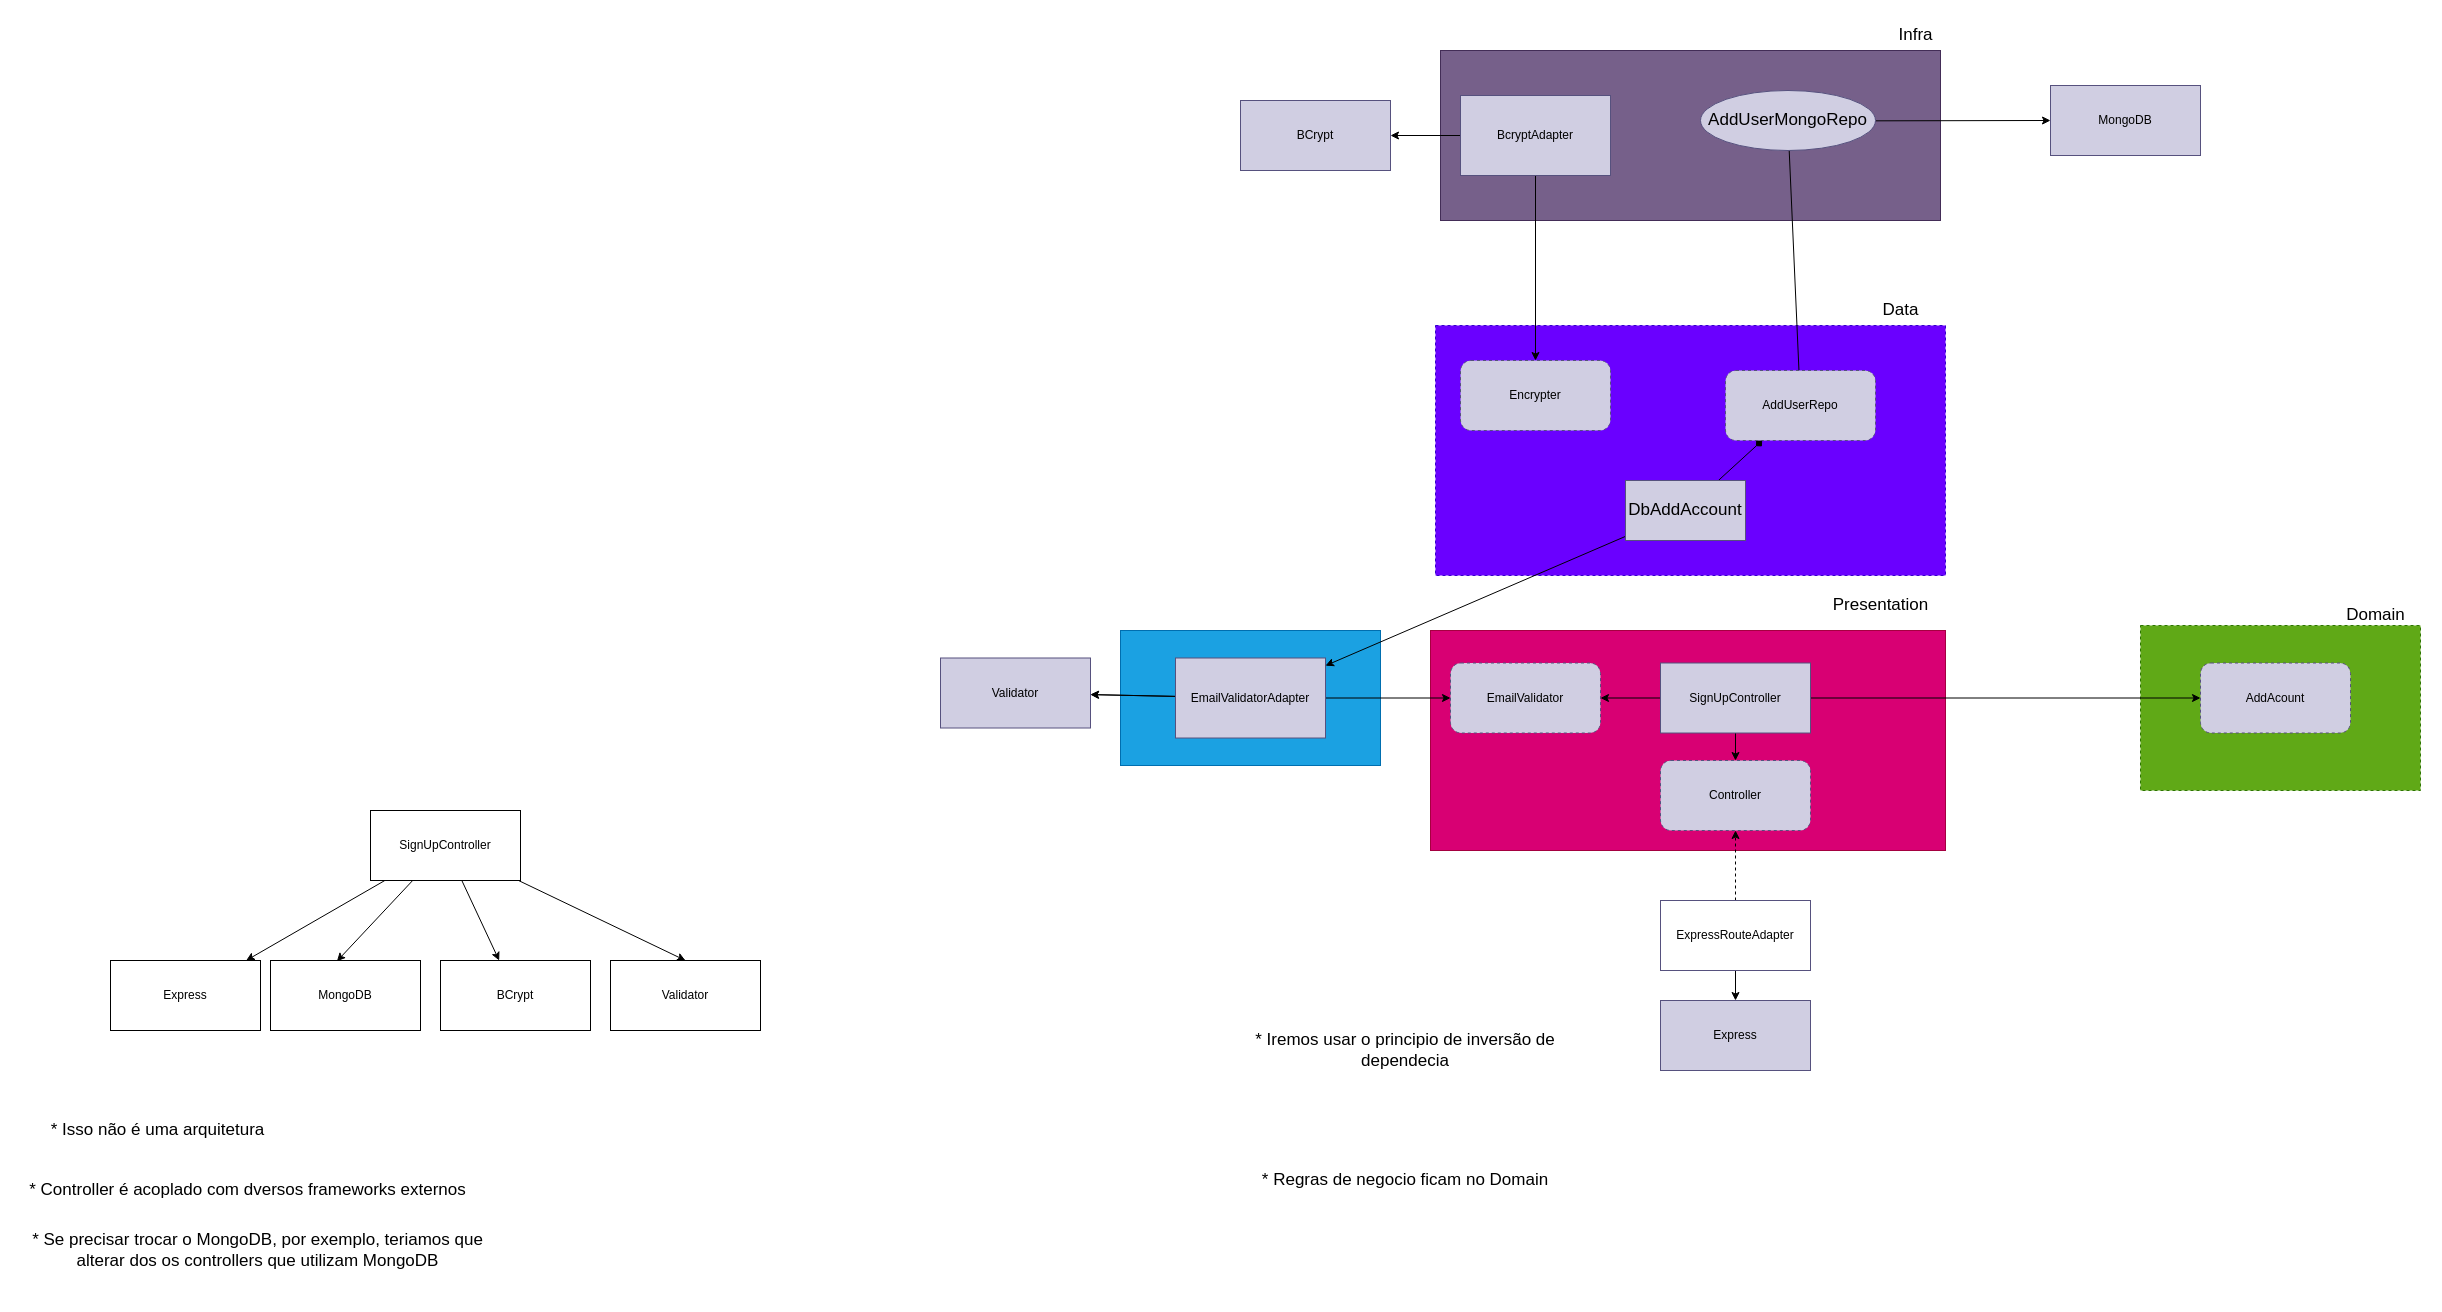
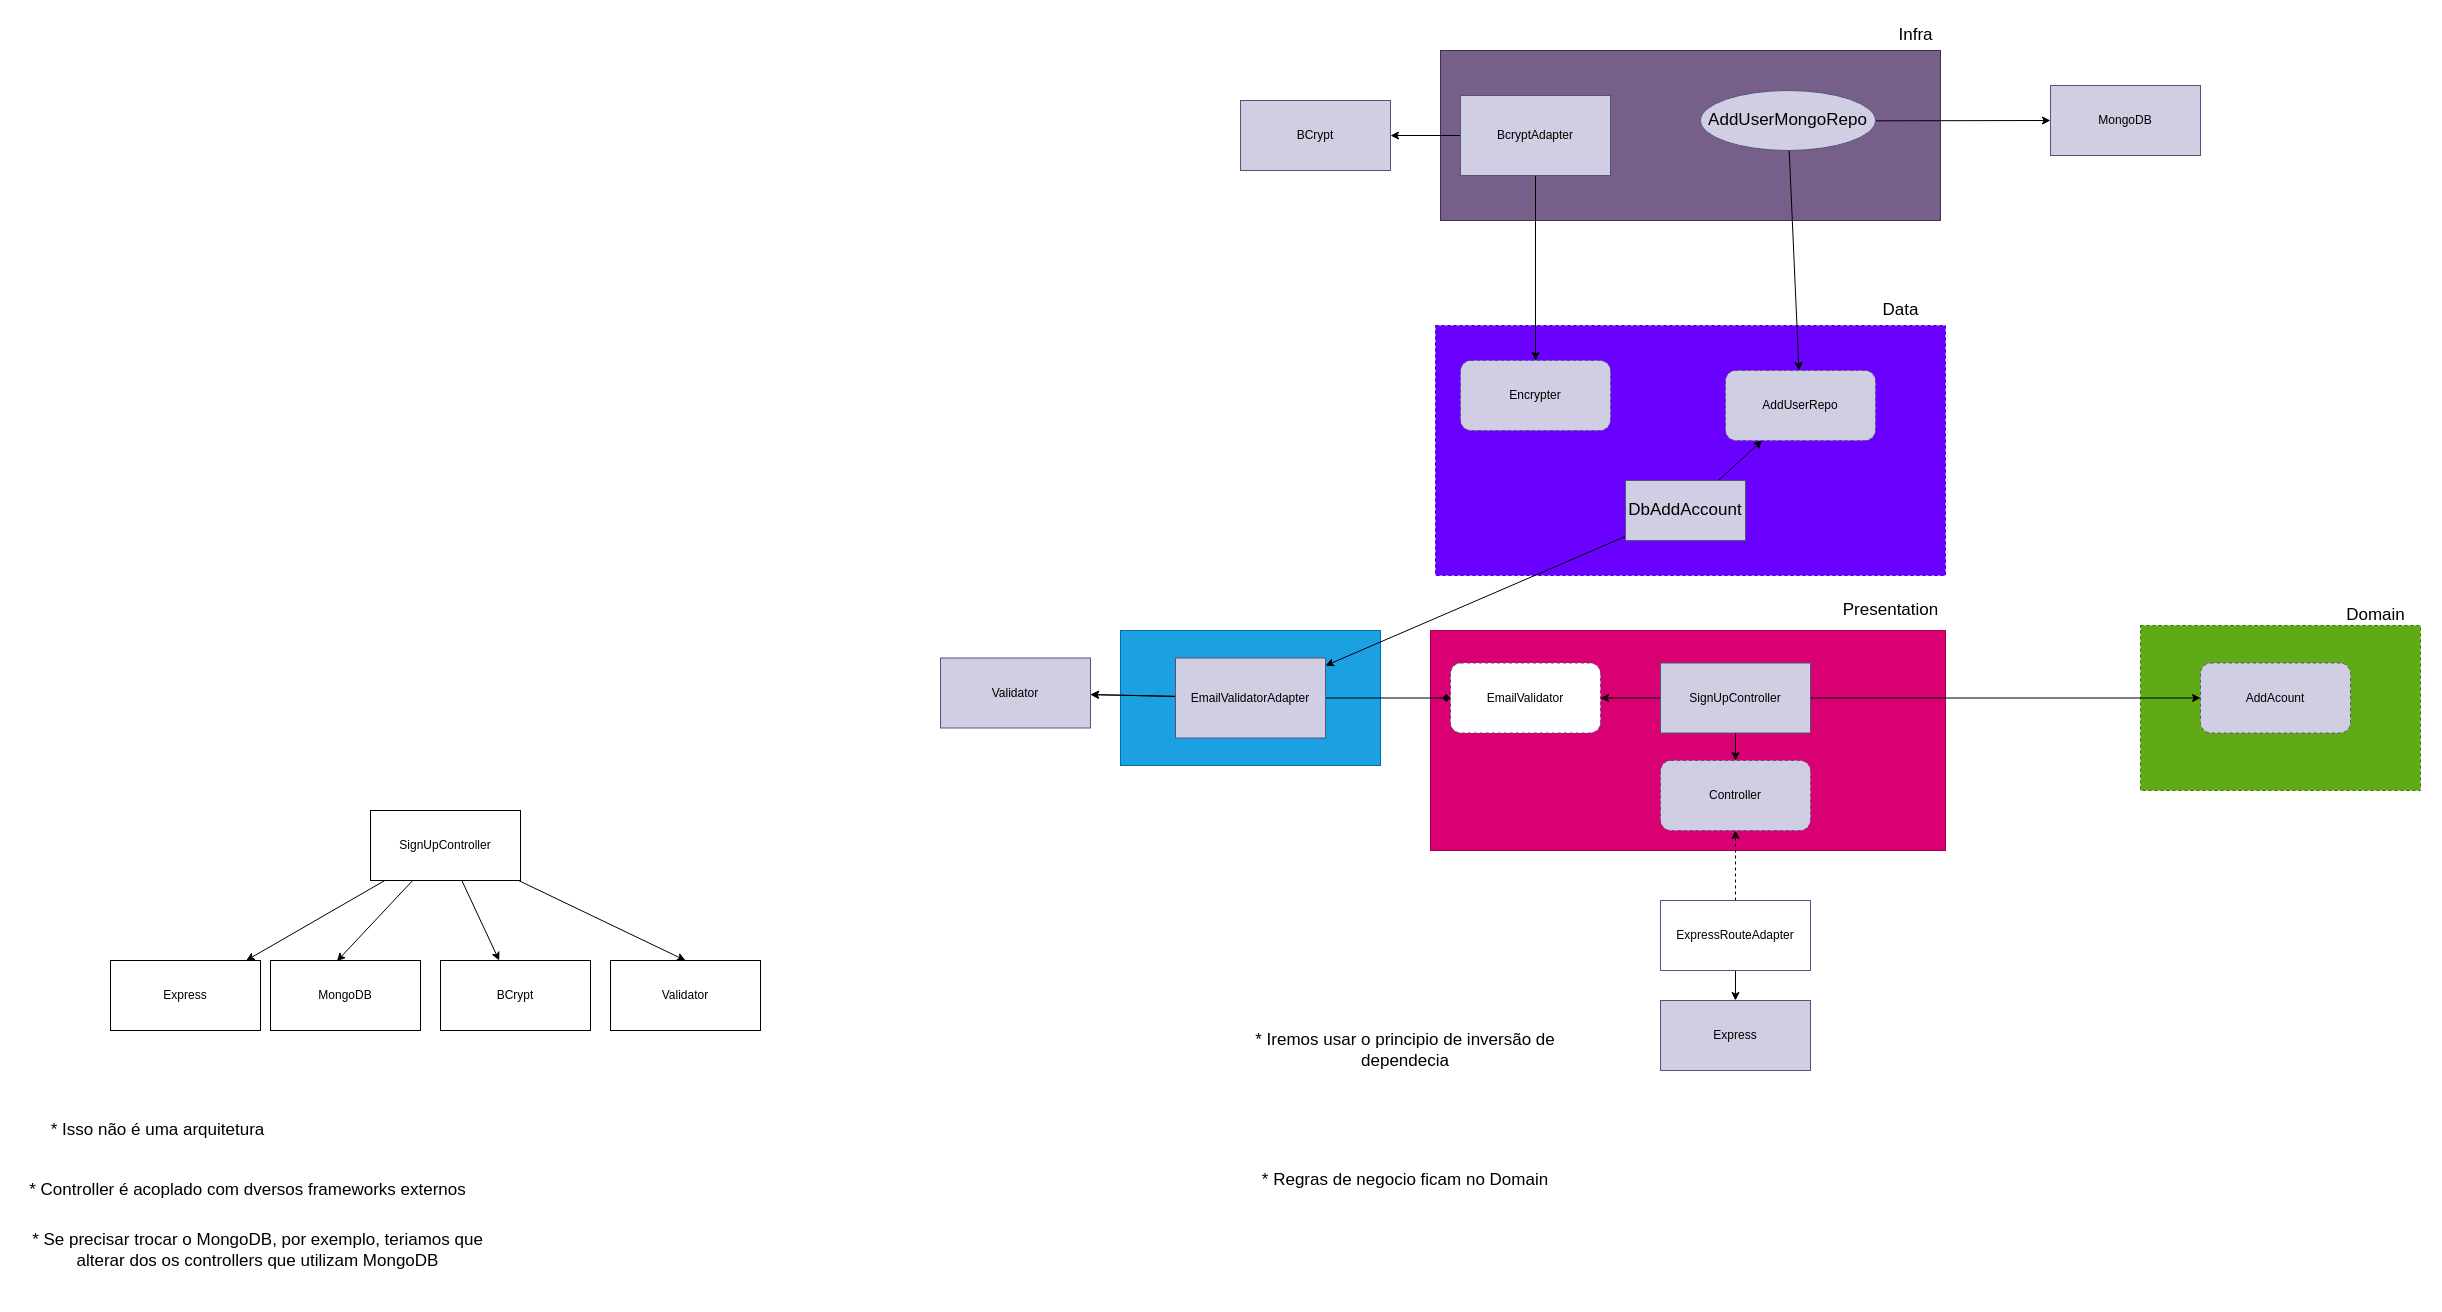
- <mxCell id="51" style="edgeStyle=none;html=1;fontSize=17;endArrow=none;" edge="1" parent="1" source="52" target="53"><mxGeometry relative="1" as="geometry" /></mxCell>
+ <mxCell id="51" style="edgeStyle=none;html=1;fontSize=17;" edge="1" parent="1" source="52" target="53"><mxGeometry relative="1" as="geometry" /></mxCell>
- <mxCell id="42" style="edgeStyle=none;html=1;fontSize=17;endArrow=diamond;" edge="1" parent="1" source="43" target="53"><mxGeometry relative="1" as="geometry" /></mxCell>
+ <mxCell id="42" style="edgeStyle=none;html=1;fontSize=17;" edge="1" parent="1" source="43" target="53"><mxGeometry relative="1" as="geometry" /></mxCell>
- <mxCell id="29" value="Presentation" style="text;html=1;align=center;verticalAlign=middle;resizable=0;points=[];autosize=1;strokeColor=none;fillColor=none;fontSize=17;" vertex="1" parent="1"><mxGeometry x="1825" y="590" width="110" height="30" as="geometry" /></mxCell>
+ <mxCell id="29" value="Presentation" style="text;html=1;align=center;verticalAlign=middle;resizable=0;points=[];autosize=1;strokeColor=none;fillColor=none;fontSize=17;" vertex="1" parent="1"><mxGeometry x="1835" y="595" width="110" height="30" as="geometry" /></mxCell>
- <mxCell id="34" style="edgeStyle=none;html=1;fontSize=17;" edge="1" parent="1" source="35" target="32"><mxGeometry relative="1" as="geometry" /></mxCell>
+ <mxCell id="34" style="edgeStyle=none;html=1;fontSize=17;endArrow=diamond;" edge="1" parent="1" source="35" target="32"><mxGeometry relative="1" as="geometry" /></mxCell>
- <mxCell id="32" value="EmailValidator" style="rounded=1;whiteSpace=wrap;html=1;dashed=1;fillColor=#d0cee2;strokeColor=#56517e;fontColor=#000000;" vertex="1" parent="1"><mxGeometry x="1450" y="662.5" width="150" height="70" as="geometry" /></mxCell>
+ <mxCell id="32" value="EmailValidator" style="rounded=1;whiteSpace=wrap;html=1;dashed=1;fillColor=#ffffff;strokeColor=#56517e;fontColor=#000000;" vertex="1" parent="1"><mxGeometry x="1450" y="662.5" width="150" height="70" as="geometry" /></mxCell>
